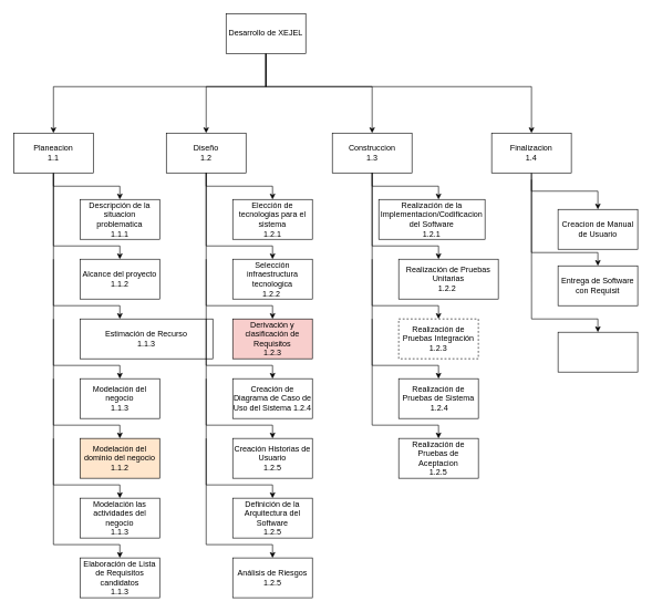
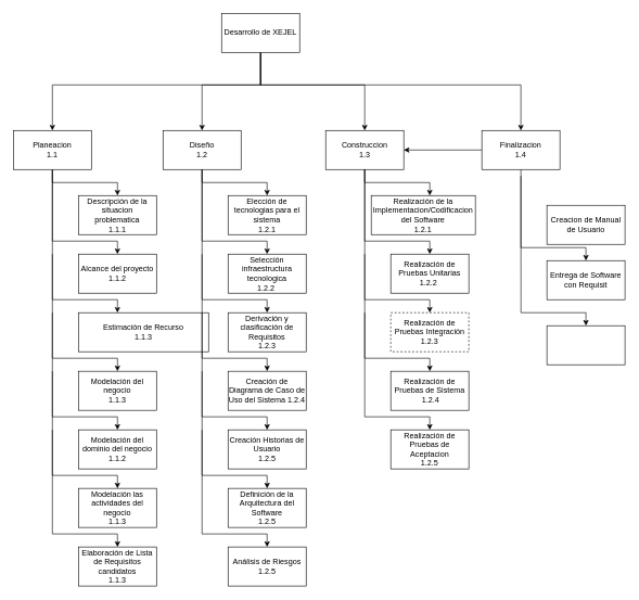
- <mxCell id="14" value="" style="edgeStyle=orthogonalEdgeStyle;rounded=0;orthogonalLoop=1;jettySize=auto;html=1;" edge="1" parent="1" source="17" target="52"><mxGeometry relative="1" as="geometry" /></mxCell>
+ <mxCell id="14" value="" style="edgeStyle=orthogonalEdgeStyle;rounded=0;orthogonalLoop=1;jettySize=auto;html=1;" edge="1" parent="1" source="17" target="13"><mxGeometry relative="1" as="geometry" /></mxCell>
- <mxCell id="47" value="&lt;div&gt;Realización de Pruebas Unitarias&lt;/div&gt;&lt;div&gt;1.2.2&amp;nbsp;&lt;/div&gt;" style="whiteSpace=wrap;html=1;rounded=0;" vertex="1" parent="1"><mxGeometry x="600" y="390" width="150" height="60" as="geometry" /></mxCell>
+ <mxCell id="47" value="&lt;div&gt;Realización de Pruebas Unitarias&lt;/div&gt;&lt;div&gt;1.2.2&amp;nbsp;&lt;/div&gt;" style="whiteSpace=wrap;html=1;rounded=0;" vertex="1" parent="1"><mxGeometry x="600" y="390" width="120" height="60" as="geometry" /></mxCell>
- <mxCell id="28" value="Derivación y clasificación de Requisitos&lt;div&gt;1.2.3&lt;/div&gt;" style="whiteSpace=wrap;html=1;rounded=0;fillColor=#f8cecc;" vertex="1" parent="1"><mxGeometry x="350" y="480" width="120" height="60" as="geometry" /></mxCell>
+ <mxCell id="28" value="Derivación y clasificación de Requisitos&lt;div&gt;1.2.3&lt;/div&gt;" style="whiteSpace=wrap;html=1;rounded=0;" vertex="1" parent="1"><mxGeometry x="350" y="480" width="120" height="60" as="geometry" /></mxCell>
- <mxCell id="33" value="Modelación del dominio del negocio 1.1.2" style="whiteSpace=wrap;html=1;rounded=0;fillColor=#ffe6cc;" vertex="1" parent="1"><mxGeometry x="120" y="660" width="120" height="60" as="geometry" /></mxCell>
+ <mxCell id="33" value="Modelación del dominio del negocio 1.1.2" style="whiteSpace=wrap;html=1;rounded=0;" vertex="1" parent="1"><mxGeometry x="120" y="660" width="120" height="60" as="geometry" /></mxCell>
